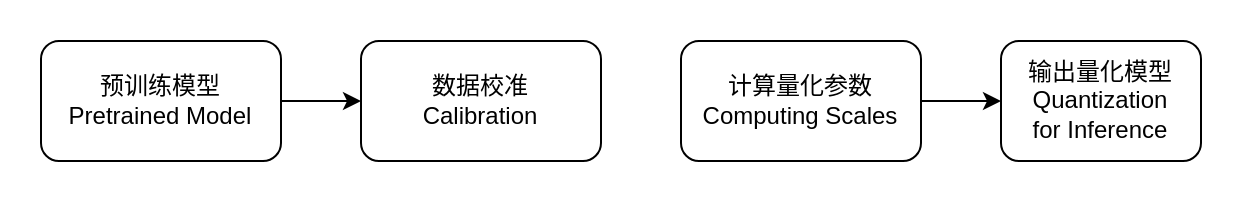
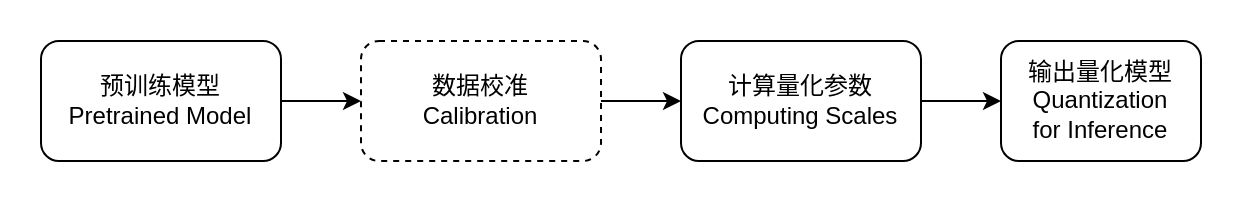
- <mxCell id="5" value="数据校准&lt;br&gt;Calibration" style="rounded=1;whiteSpace=wrap;html=1;" vertex="1" parent="1"><mxGeometry x="180" y="20" width="120" height="60" as="geometry" /></mxCell>
+ <mxCell id="5" value="数据校准&lt;br&gt;Calibration" style="rounded=1;whiteSpace=wrap;html=1;dashed=1;" vertex="1" parent="1"><mxGeometry x="180" y="20" width="120" height="60" as="geometry" /></mxCell>
+ <mxCell id="4" value="" style="edgeStyle=orthogonalEdgeStyle;rounded=0;orthogonalLoop=1;jettySize=auto;html=1;" edge="1" parent="1" source="5" target="7"><mxGeometry relative="1" as="geometry" /></mxCell>
